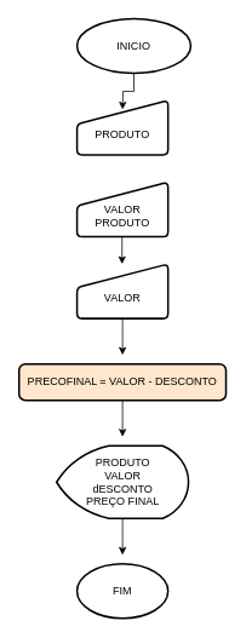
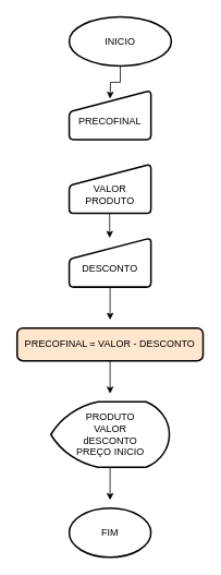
- <mxCell id="4" value="&lt;div&gt;&lt;br&gt;&lt;/div&gt;PRODUTO" style="html=1;strokeWidth=2;shape=manualInput;whiteSpace=wrap;rounded=1;size=26;arcSize=11;" vertex="1" parent="1"><mxGeometry x="84" y="110" width="100" height="60" as="geometry" /></mxCell>
+ <mxCell id="4" value="&lt;div&gt;&lt;br&gt;&lt;/div&gt;PRECOFINAL" style="html=1;strokeWidth=2;shape=manualInput;whiteSpace=wrap;rounded=1;size=26;arcSize=11;" vertex="1" parent="1"><mxGeometry x="84" y="110" width="100" height="60" as="geometry" /></mxCell>
- <mxCell id="8" value="&lt;div&gt;&lt;br&gt;&lt;/div&gt;VALOR" style="html=1;strokeWidth=2;shape=manualInput;whiteSpace=wrap;rounded=1;size=26;arcSize=11;" vertex="1" parent="1"><mxGeometry x="84" y="290" width="100" height="60" as="geometry" /></mxCell>
+ <mxCell id="8" value="&lt;div&gt;&lt;br&gt;&lt;/div&gt;DESCONTO" style="html=1;strokeWidth=2;shape=manualInput;whiteSpace=wrap;rounded=1;size=26;arcSize=11;" vertex="1" parent="1"><mxGeometry x="84" y="290" width="100" height="60" as="geometry" /></mxCell>
- <mxCell id="11" value="PRODUTO&lt;br&gt;VALOR&lt;br&gt;dESCONTO&lt;br&gt;PREÇO FINAL" style="strokeWidth=2;html=1;shape=mxgraph.flowchart.display;whiteSpace=wrap;" vertex="1" parent="1"><mxGeometry x="61.5" y="490" width="145" height="80" as="geometry" /></mxCell>
+ <mxCell id="11" value="PRODUTO&lt;br&gt;VALOR&lt;br&gt;dESCONTO&lt;br&gt;PREÇO INICIO" style="strokeWidth=2;html=1;shape=mxgraph.flowchart.display;whiteSpace=wrap;" vertex="1" parent="1"><mxGeometry x="61.5" y="490" width="145" height="80" as="geometry" /></mxCell>
